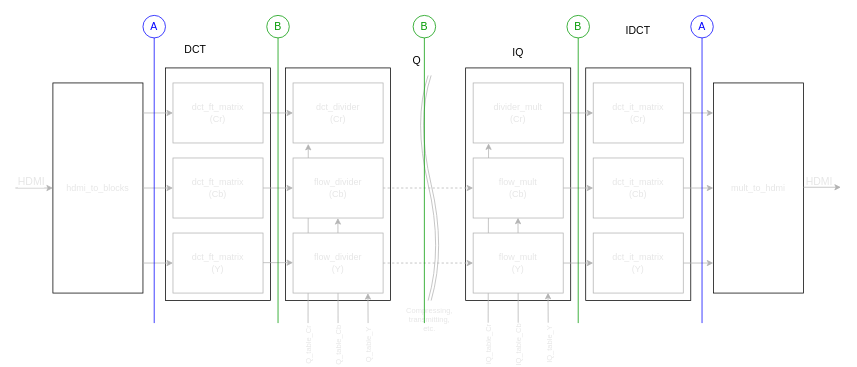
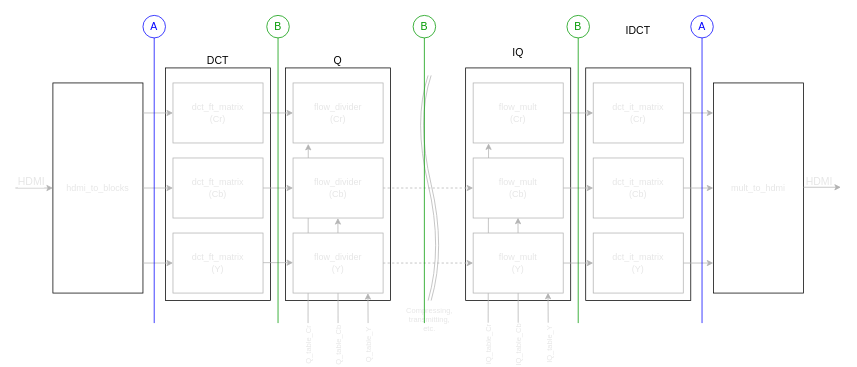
- <mxCell id="51" value="DCT" style="text;html=1;strokeColor=none;fillColor=none;align=center;verticalAlign=middle;whiteSpace=wrap;rounded=0;dashed=1;dashPattern=1 2;fontSize=14;fontColor=#000000;" parent="1" vertex="1"><mxGeometry x="240" y="55" width="40" height="20" as="geometry" /></mxCell>
+ <mxCell id="51" value="DCT" style="text;html=1;strokeColor=none;fillColor=none;align=center;verticalAlign=middle;whiteSpace=wrap;rounded=0;dashed=1;dashPattern=1 2;fontSize=14;fontColor=#000000;" parent="1" vertex="1"><mxGeometry x="270" y="70" width="40" height="20" as="geometry" /></mxCell>
- <mxCell id="52" value="Q" style="text;html=1;strokeColor=none;fillColor=none;align=center;verticalAlign=middle;whiteSpace=wrap;rounded=0;dashed=1;dashPattern=1 2;fontSize=14;fontColor=#000000;" parent="1" vertex="1"><mxGeometry x="535" y="70" width="40" height="20" as="geometry" /></mxCell>
+ <mxCell id="52" value="Q" style="text;html=1;strokeColor=none;fillColor=none;align=center;verticalAlign=middle;whiteSpace=wrap;rounded=0;dashed=1;dashPattern=1 2;fontSize=14;fontColor=#000000;" parent="1" vertex="1"><mxGeometry x="430" y="70" width="40" height="20" as="geometry" /></mxCell>
- <mxCell id="20" value="dct_divider&lt;br&gt;(Cr)" style="rounded=0;whiteSpace=wrap;html=1;fontColor=#E6E6E6;strokeColor=#B3B3B3;" parent="1" vertex="1"><mxGeometry x="390" y="110" width="120" height="80" as="geometry" /></mxCell>
+ <mxCell id="20" value="flow_divider&lt;br&gt;(Cr)" style="rounded=0;whiteSpace=wrap;html=1;fontColor=#E6E6E6;strokeColor=#B3B3B3;" parent="1" vertex="1"><mxGeometry x="390" y="110" width="120" height="80" as="geometry" /></mxCell>
- <mxCell id="21" value="divider_mult&lt;br&gt;(Cr)" style="rounded=0;whiteSpace=wrap;html=1;fontColor=#E6E6E6;strokeColor=#B3B3B3;" parent="1" vertex="1"><mxGeometry x="630" y="110" width="120" height="80" as="geometry" /></mxCell>
+ <mxCell id="21" value="flow_mult&lt;br&gt;(Cr)" style="rounded=0;whiteSpace=wrap;html=1;fontColor=#E6E6E6;strokeColor=#B3B3B3;" parent="1" vertex="1"><mxGeometry x="630" y="110" width="120" height="80" as="geometry" /></mxCell>
